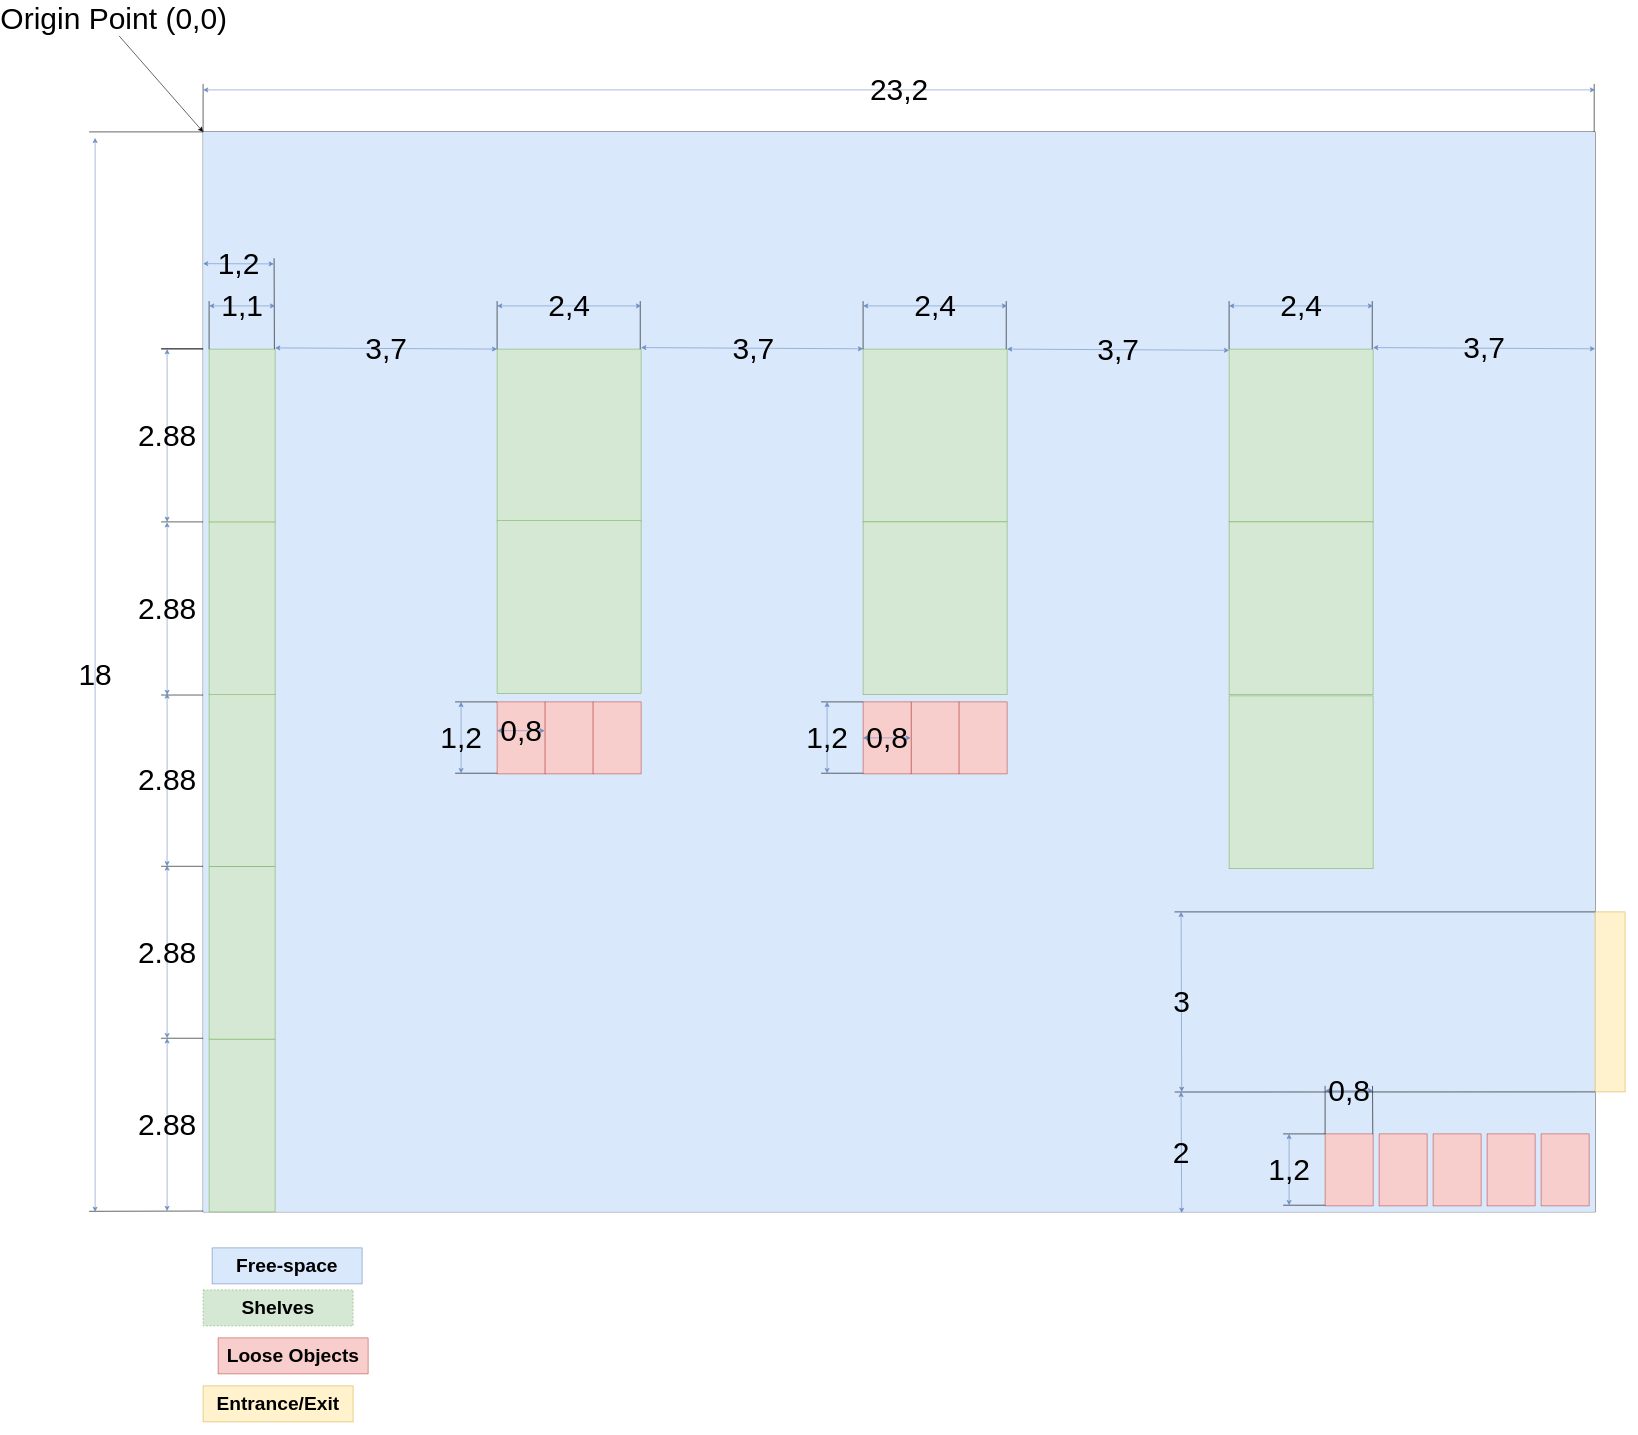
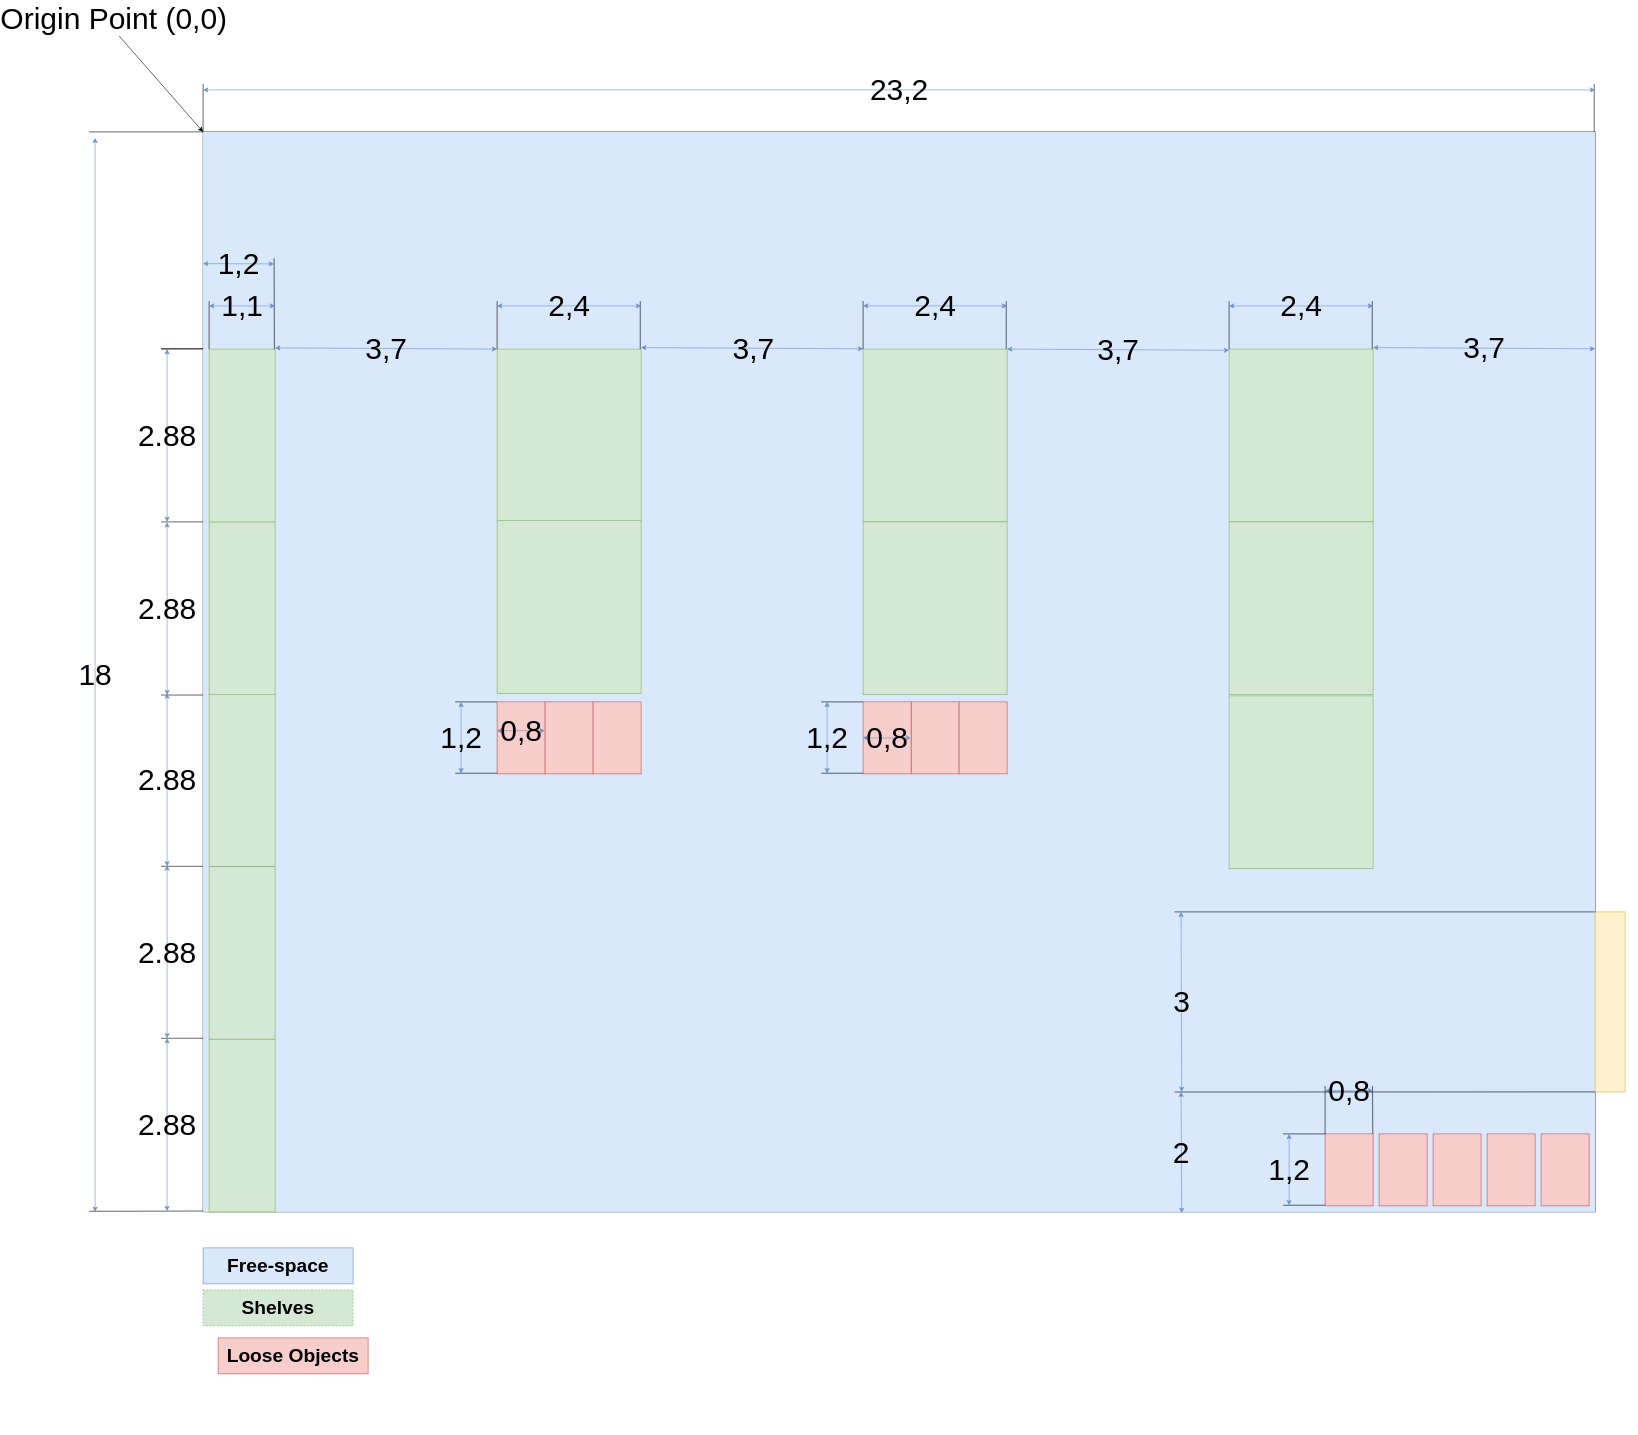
- <mxCell id="17" value="&lt;font style=&quot;&quot;&gt;&lt;font style=&quot;font-size: 32px;&quot;&gt;&lt;b&gt;Free-space&lt;/b&gt;&lt;/font&gt;&lt;br&gt;&lt;/font&gt;" style="rounded=0;whiteSpace=wrap;html=1;fillColor=#dae8fc;strokeColor=#6c8ebf;" vertex="1" parent="1"><mxGeometry x="225" y="2040" width="250" height="60" as="geometry" /></mxCell>
+ <mxCell id="17" value="&lt;font style=&quot;&quot;&gt;&lt;font style=&quot;font-size: 32px;&quot;&gt;&lt;b&gt;Free-space&lt;/b&gt;&lt;/font&gt;&lt;br&gt;&lt;/font&gt;" style="rounded=0;whiteSpace=wrap;html=1;fillColor=#dae8fc;strokeColor=#6c8ebf;" vertex="1" parent="1"><mxGeometry y="2040" width="250" height="60" as="geometry" x="210" /></mxCell>
- <mxCell id="20" value="Entrance/Exit" style="rounded=0;whiteSpace=wrap;html=1;fillColor=#fff2cc;strokeColor=#d6b656;fontSize=32;fontStyle=1" vertex="1" parent="1"><mxGeometry y="2270" width="250" height="60" as="geometry" x="210" /></mxCell>
